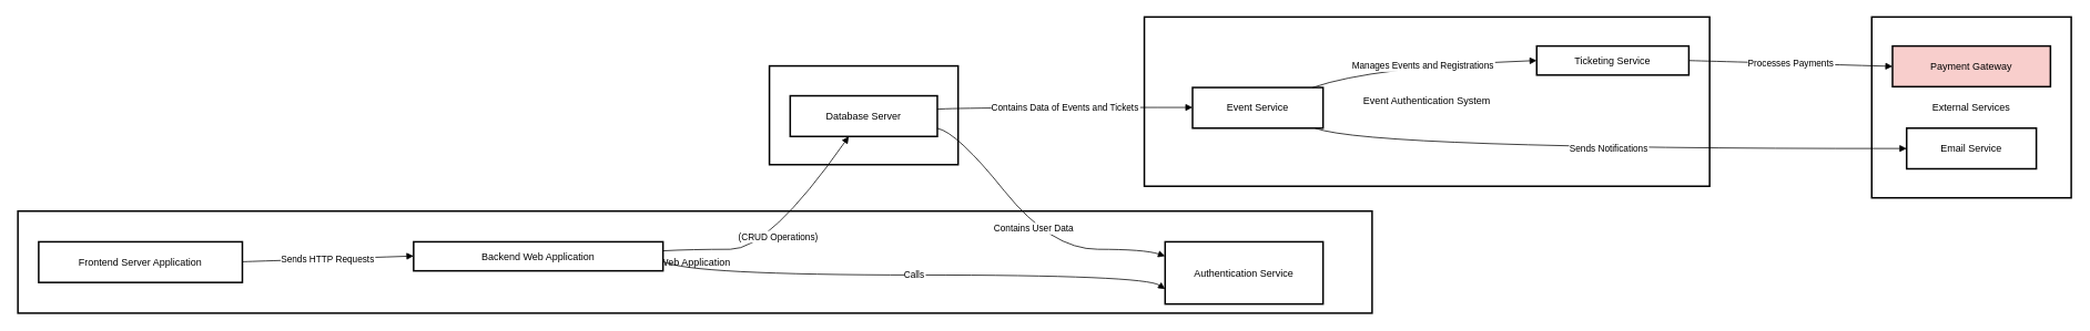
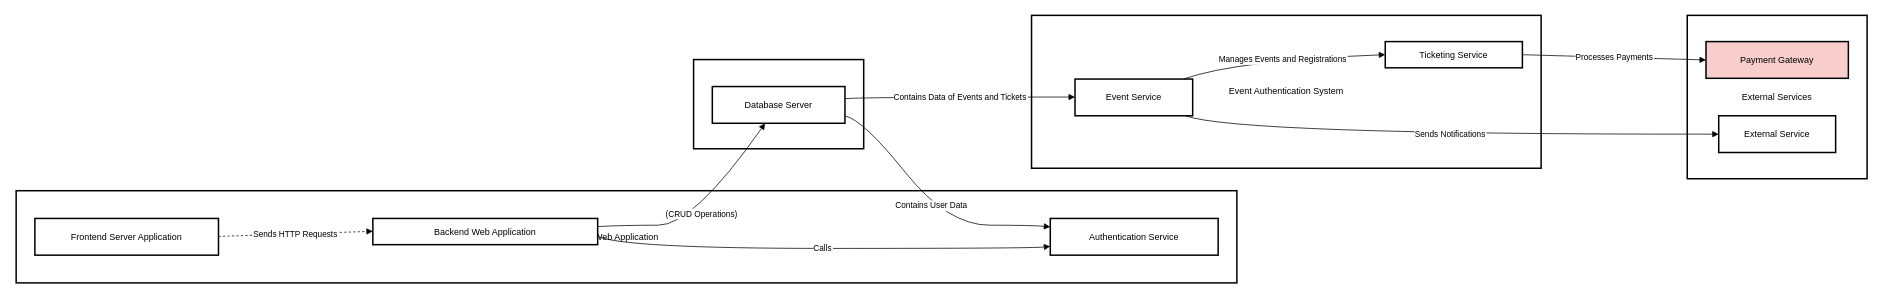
- <mxCell id="12" value="Email Service" style="whiteSpace=wrap;strokeWidth=2;" vertex="1" parent="1"><mxGeometry x="2292" y="154" width="156" height="49" as="geometry" /></mxCell>
+ <mxCell id="12" value="External Service" style="whiteSpace=wrap;strokeWidth=2;" vertex="1" parent="1"><mxGeometry x="2292" y="154" width="156" height="49" as="geometry" /></mxCell>
- <mxCell id="14" value="Sends HTTP Requests" style="curved=1;startArrow=none;endArrow=block;exitX=1;exitY=0.49;entryX=0;entryY=0.49;" edge="1" parent="1" source="6" target="7"><mxGeometry relative="1" as="geometry"><Array as="points" /></mxGeometry></mxCell>
+ <mxCell id="14" value="Sends HTTP Requests" style="curved=1;startArrow=none;endArrow=block;exitX=1;exitY=0.49;entryX=0;entryY=0.49;dashed=1;" edge="1" parent="1" source="6" target="7"><mxGeometry relative="1" as="geometry"><Array as="points" /></mxGeometry></mxCell>
- <mxCell id="8" value="Authentication Service" style="whiteSpace=wrap;strokeWidth=2;" vertex="1" parent="1"><mxGeometry x="1400" y="291" width="190" height="75" as="geometry" /></mxCell>
+ <mxCell id="8" value="Authentication Service" style="whiteSpace=wrap;strokeWidth=2;" vertex="1" parent="1"><mxGeometry x="1400" y="291" width="224" height="49" as="geometry" /></mxCell>
